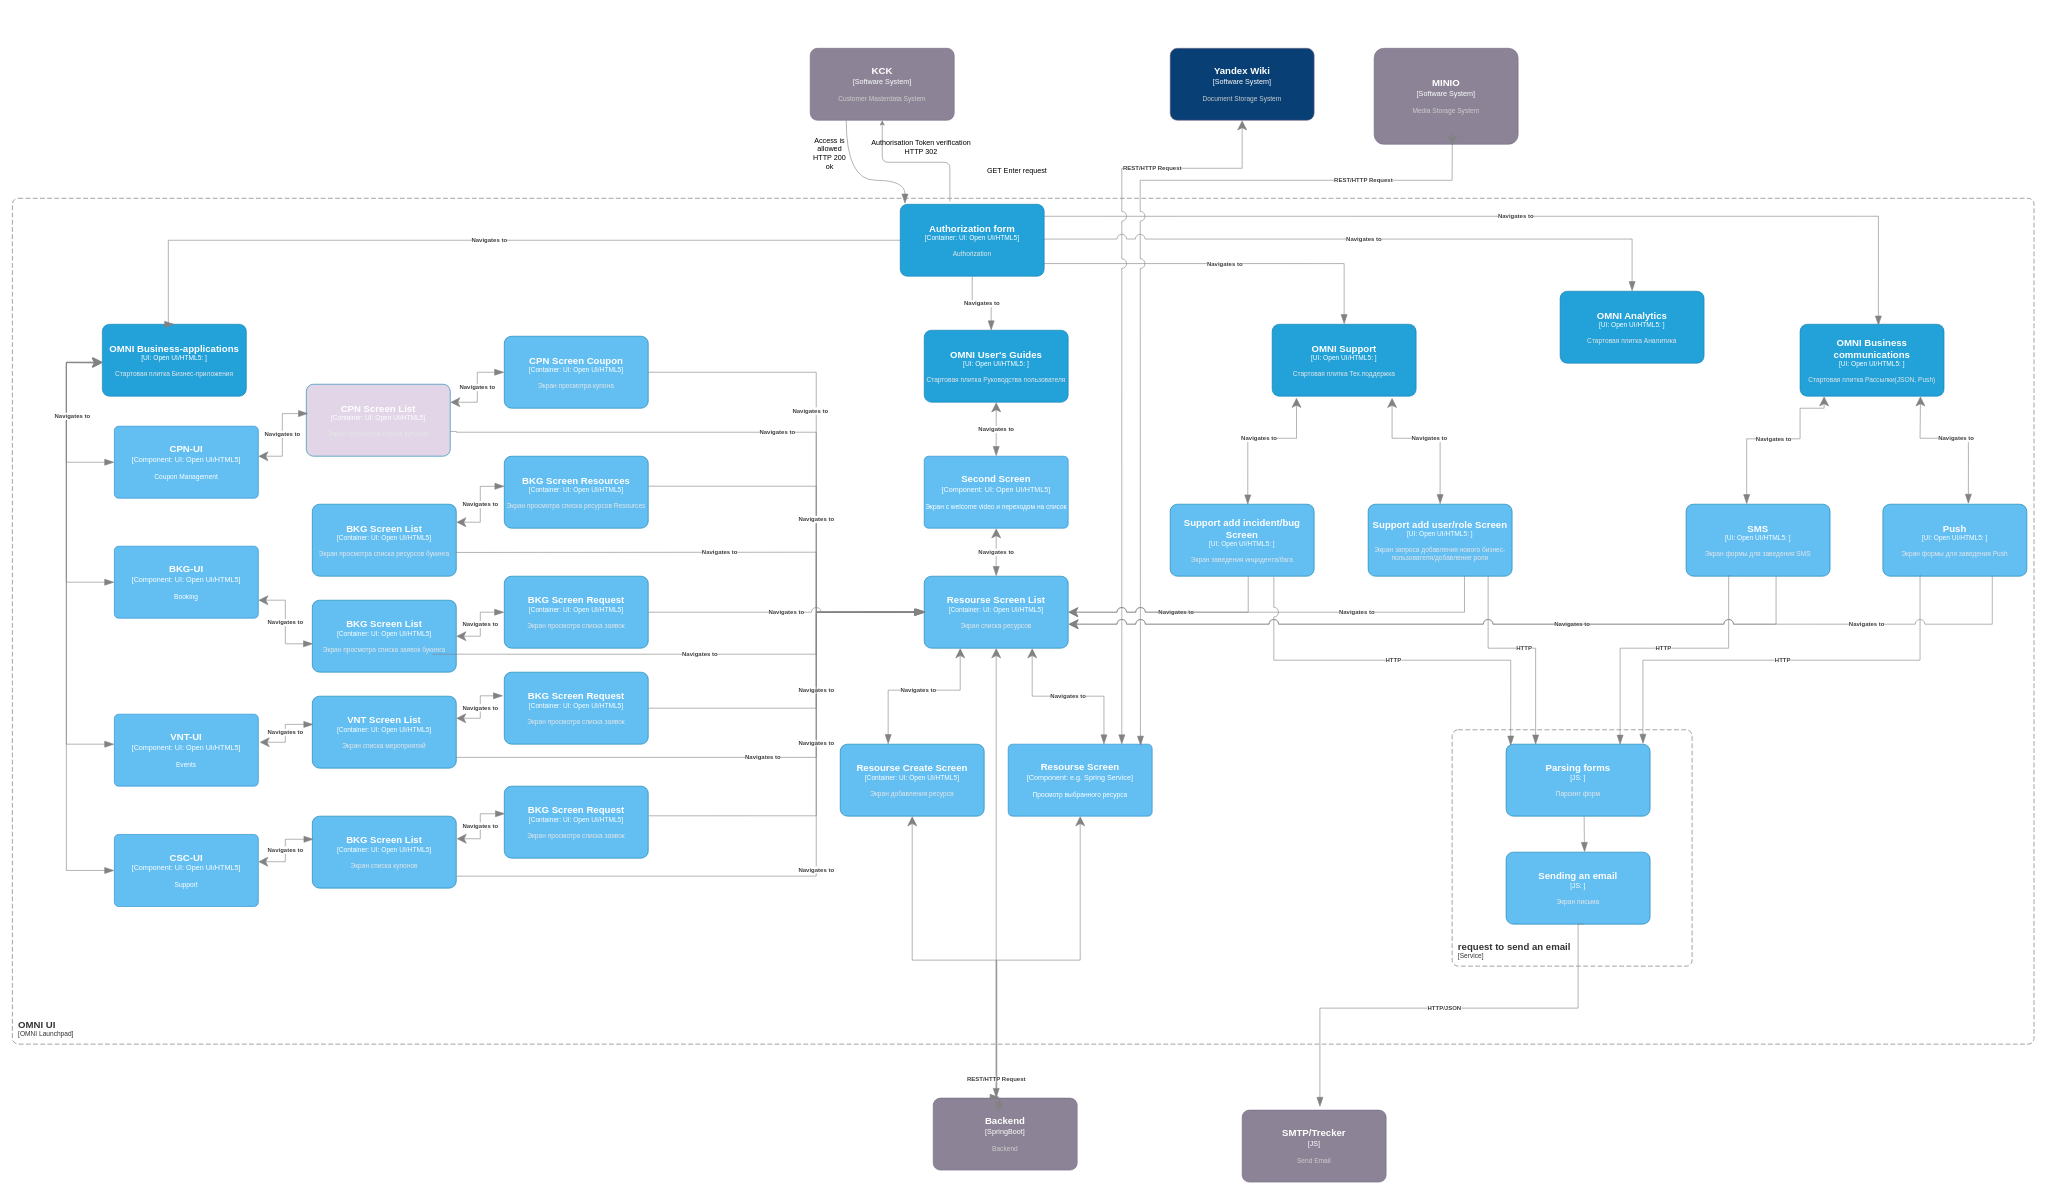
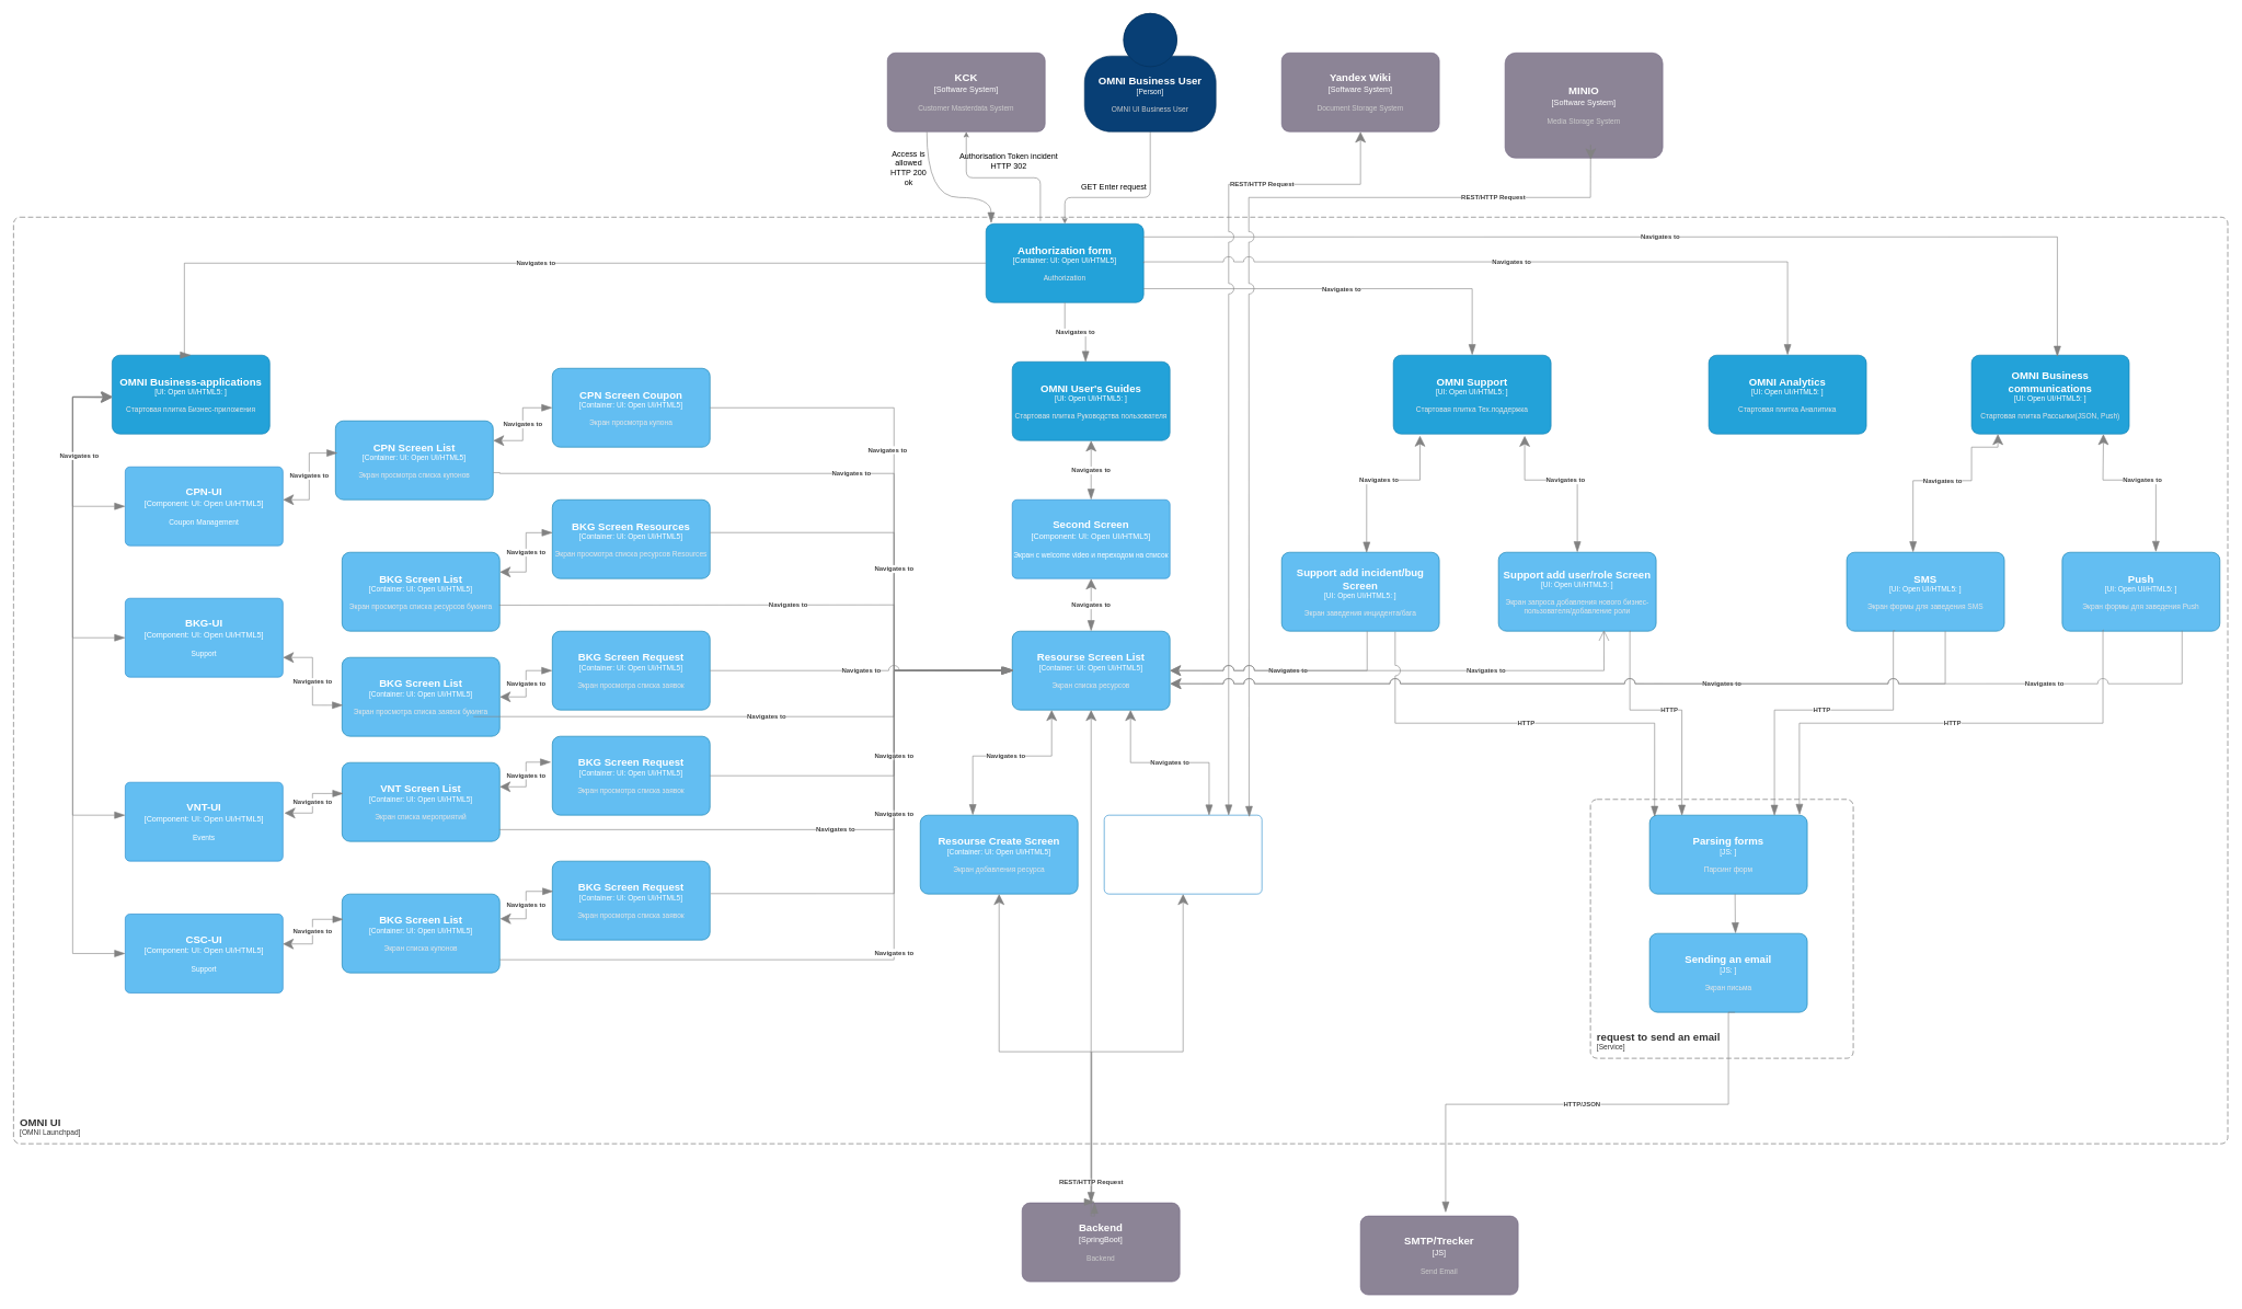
+ <mxCell id="3" value="&lt;font style=&quot;font-size: 16px&quot;&gt;&lt;b&gt;OMNI Business User&lt;/b&gt;&lt;/font&gt;&lt;div&gt;[Person]&lt;/div&gt;&lt;br&gt;&lt;div&gt;&lt;font style=&quot;font-size: 11px&quot;&gt;&lt;font color=&quot;#cccccc&quot;&gt;OMNI UI Business User&lt;/font&gt;&lt;/div&gt;" style="html=1;fontSize=11;dashed=0;whiteSpace=wrap;fillColor=#083F75;strokeColor=#06315C;fontColor=#ffffff;shape=mxgraph.c4.person2;align=center;metaEdit=1;points=[[0.5,0,0],[1,0.5,0],[1,0.75,0],[0.75,1,0],[0.5,1,0],[0.25,1,0],[0,0.75,0],[0,0.5,0]];resizable=0;" parent="1" vertex="1"><mxGeometry x="1650" y="20" width="200" height="180" as="geometry" /></mxCell>
- <mxCell id="4" value="&lt;font style=&quot;font-size: 16px&quot;&gt;&lt;b&gt;Yandex Wiki&lt;/b&gt;&lt;/font&gt;&lt;div&gt;[Software System]&lt;/div&gt;&lt;br&gt;&lt;div&gt;&lt;font style=&quot;font-size: 11px&quot;&gt;&lt;font color=&quot;#cccccc&quot;&gt;Document Storage System&lt;/font&gt;&lt;/div&gt;" style="rounded=1;whiteSpace=wrap;html=1;labelBackgroundColor=none;fillColor=#083f75;fontColor=#ffffff;align=center;arcSize=10;strokeColor=#736782;metaEdit=1;resizable=0;points=[[0.25,0,0],[0.5,0,0],[0.75,0,0],[1,0.25,0],[1,0.5,0],[1,0.75,0],[0.75,1,0],[0.5,1,0],[0.25,1,0],[0,0.75,0],[0,0.5,0],[0,0.25,0]];" parent="1" vertex="1"><mxGeometry x="1950" width="240" height="120" as="geometry" y="80" /></mxCell>
+ <mxCell id="4" value="&lt;font style=&quot;font-size: 16px&quot;&gt;&lt;b&gt;Yandex Wiki&lt;/b&gt;&lt;/font&gt;&lt;div&gt;[Software System]&lt;/div&gt;&lt;br&gt;&lt;div&gt;&lt;font style=&quot;font-size: 11px&quot;&gt;&lt;font color=&quot;#cccccc&quot;&gt;Document Storage System&lt;/font&gt;&lt;/div&gt;" style="rounded=1;whiteSpace=wrap;html=1;labelBackgroundColor=none;fillColor=#8C8496;fontColor=#ffffff;align=center;arcSize=10;strokeColor=#736782;metaEdit=1;resizable=0;points=[[0.25,0,0],[0.5,0,0],[0.75,0,0],[1,0.25,0],[1,0.5,0],[1,0.75,0],[0.75,1,0],[0.5,1,0],[0.25,1,0],[0,0.75,0],[0,0.5,0],[0,0.25,0]];" parent="1" vertex="1"><mxGeometry x="1950" width="240" height="120" as="geometry" y="80" /></mxCell>
+ <mxCell id="2" value="" style="edgeStyle=orthogonalEdgeStyle;rounded=1;orthogonalLoop=1;jettySize=auto;html=1;curved=0;strokeColor=#828282;" parent="1" source="3" target="12" edge="1"><mxGeometry relative="1" as="geometry"><Array as="points"><mxPoint x="1750" y="300" /><mxPoint x="1620" y="300" /></Array></mxGeometry></mxCell>
- <mxCell id="13" value="Authorisation Token verification HTTP 302" style="text;html=1;align=center;verticalAlign=middle;whiteSpace=wrap;rounded=0;" parent="1" vertex="1"><mxGeometry x="1450" y="230" width="170" height="30" as="geometry" /></mxCell>
+ <mxCell id="13" value="Authorisation Token incident HTTP 302" style="text;html=1;align=center;verticalAlign=middle;whiteSpace=wrap;rounded=0;" parent="1" vertex="1"><mxGeometry x="1450" y="230" width="170" height="30" as="geometry" /></mxCell>
- <mxCell id="17" value="&lt;font style=&quot;font-size: 16px&quot;&gt;&lt;b&gt;OMNI Analytics&lt;/b&gt;&lt;/font&gt;&lt;div&gt;[UI: Open UI/HTML5: ]&lt;/div&gt;&lt;br&gt;&lt;div&gt;&lt;font style=&quot;font-size: 11px&quot;&gt;&lt;font color=&quot;#E6E6E6&quot;&gt;Стартовая плитка Аналитика&lt;/font&gt;&lt;/div&gt;" style="rounded=1;whiteSpace=wrap;html=1;fontSize=11;labelBackgroundColor=none;fillColor=#23A2D9;fontColor=#ffffff;align=center;arcSize=10;strokeColor=#0E7DAD;metaEdit=1;resizable=0;points=[[0.25,0,0],[0.5,0,0],[0.75,0,0],[1,0.25,0],[1,0.5,0],[1,0.75,0],[0.75,1,0],[0.5,1,0],[0.25,1,0],[0,0.75,0],[0,0.5,0],[0,0.25,0]];" parent="1" vertex="1"><mxGeometry x="2600" y="485" width="240" height="120" as="geometry" /></mxCell>
+ <mxCell id="17" value="&lt;font style=&quot;font-size: 16px&quot;&gt;&lt;b&gt;OMNI Analytics&lt;/b&gt;&lt;/font&gt;&lt;div&gt;[UI: Open UI/HTML5: ]&lt;/div&gt;&lt;br&gt;&lt;div&gt;&lt;font style=&quot;font-size: 11px&quot;&gt;&lt;font color=&quot;#E6E6E6&quot;&gt;Стартовая плитка Аналитика&lt;/font&gt;&lt;/div&gt;" style="rounded=1;whiteSpace=wrap;html=1;fontSize=11;labelBackgroundColor=none;fillColor=#23A2D9;fontColor=#ffffff;align=center;arcSize=10;strokeColor=#0E7DAD;metaEdit=1;resizable=0;points=[[0.25,0,0],[0.5,0,0],[0.75,0,0],[1,0.25,0],[1,0.5,0],[1,0.75,0],[0.75,1,0],[0.5,1,0],[0.25,1,0],[0,0.75,0],[0,0.5,0],[0,0.25,0]];" parent="1" vertex="1"><mxGeometry x="2600" y="540" width="240" height="120" as="geometry" /></mxCell>
- <mxCell id="35" value="&lt;font style=&quot;font-size: 16px&quot;&gt;&lt;b&gt;CPN Screen List&lt;/b&gt;&lt;/font&gt;&lt;div&gt;[Container: UI: Open UI/HTML5]&lt;/div&gt;&lt;br&gt;&lt;div&gt;&lt;font style=&quot;font-size: 11px&quot;&gt;&lt;font color=&quot;#E6E6E6&quot;&gt;Экран просмотра списка купонов&lt;/font&gt;&lt;/div&gt;" style="rounded=1;whiteSpace=wrap;html=1;fontSize=11;labelBackgroundColor=none;fillColor=#e1d5e7;fontColor=#ffffff;align=center;arcSize=10;strokeColor=#0E7DAD;metaEdit=1;resizable=0;points=[[0.25,0,0],[0.5,0,0],[0.75,0,0],[1,0.25,0],[1,0.5,0],[1,0.75,0],[0.75,1,0],[0.5,1,0],[0.25,1,0],[0,0.75,0],[0,0.5,0],[0,0.25,0]];" parent="1" vertex="1"><mxGeometry x="510" y="640" width="240" height="120" as="geometry" /></mxCell>
+ <mxCell id="35" value="&lt;font style=&quot;font-size: 16px&quot;&gt;&lt;b&gt;CPN Screen List&lt;/b&gt;&lt;/font&gt;&lt;div&gt;[Container: UI: Open UI/HTML5]&lt;/div&gt;&lt;br&gt;&lt;div&gt;&lt;font style=&quot;font-size: 11px&quot;&gt;&lt;font color=&quot;#E6E6E6&quot;&gt;Экран просмотра списка купонов&lt;/font&gt;&lt;/div&gt;" style="rounded=1;whiteSpace=wrap;html=1;fontSize=11;labelBackgroundColor=none;fillColor=#63BEF2;fontColor=#ffffff;align=center;arcSize=10;strokeColor=#0E7DAD;metaEdit=1;resizable=0;points=[[0.25,0,0],[0.5,0,0],[0.75,0,0],[1,0.25,0],[1,0.5,0],[1,0.75,0],[0.75,1,0],[0.5,1,0],[0.25,1,0],[0,0.75,0],[0,0.5,0],[0,0.25,0]];" parent="1" vertex="1"><mxGeometry x="510" y="640" width="240" height="120" as="geometry" /></mxCell>
- <mxCell id="79" value="&lt;div style=&quot;text-align: left&quot;&gt;&lt;div style=&quot;text-align: center&quot;&gt;&lt;b&gt;Navigates to&lt;/b&gt;&lt;/div&gt;" style="endArrow=none;html=1;fontSize=10;fontColor=#404040;strokeWidth=1;endFill=0;strokeColor=#828282;elbow=vertical;metaEdit=1;endSize=14;startSize=14;jumpStyle=arc;jumpSize=16;rounded=0;edgeStyle=orthogonalEdgeStyle;startArrow=classic;startFill=1;entryX=0.669;entryY=0.988;entryDx=0;entryDy=0;entryPerimeter=0;exitX=1;exitY=0.5;exitDx=0;exitDy=0;exitPerimeter=0;" parent="1" source="23" target="72" edge="1"><mxGeometry x="0.333" width="240" relative="1" as="geometry"><mxPoint x="1840" y="1020" as="sourcePoint" /><mxPoint x="2290" y="970" as="targetPoint" /><Array as="points"><mxPoint x="2441" y="1020" /></Array><mxPoint as="offset" /></mxGeometry></mxCell>
+ <mxCell id="79" value="&lt;div style=&quot;text-align: left&quot;&gt;&lt;div style=&quot;text-align: center&quot;&gt;&lt;b&gt;Navigates to&lt;/b&gt;&lt;/div&gt;" style="endArrow=open;html=1;fontSize=10;fontColor=#404040;strokeWidth=1;endFill=0;strokeColor=#828282;elbow=vertical;metaEdit=1;endSize=14;startSize=14;jumpStyle=arc;jumpSize=16;rounded=0;edgeStyle=orthogonalEdgeStyle;startArrow=classic;startFill=1;entryX=0.669;entryY=0.988;entryDx=0;entryDy=0;entryPerimeter=0;exitX=1;exitY=0.5;exitDx=0;exitDy=0;exitPerimeter=0;" parent="1" source="23" target="72" edge="1"><mxGeometry x="0.333" width="240" relative="1" as="geometry"><mxPoint x="1840" y="1020" as="sourcePoint" /><mxPoint x="2290" y="970" as="targetPoint" /><Array as="points"><mxPoint x="2441" y="1020" /></Array><mxPoint as="offset" /></mxGeometry></mxCell>
- <mxCell id="20" value="&lt;font style=&quot;font-size: 16px&quot;&gt;&lt;b&gt;BKG-UI&lt;/b&gt;&lt;/font&gt;&lt;div&gt;[Component: UI: Open UI/HTML5]&lt;/div&gt;&lt;br&gt;&lt;div&gt;&lt;font style=&quot;font-size: 11px&quot;&gt;Booking&lt;/font&gt;&lt;/div&gt;" style="rounded=1;whiteSpace=wrap;html=1;labelBackgroundColor=none;fillColor=#63BEF2;fontColor=#ffffff;align=center;arcSize=6;strokeColor=#2086C9;metaEdit=1;resizable=0;points=[[0.25,0,0],[0.5,0,0],[0.75,0,0],[1,0.25,0],[1,0.5,0],[1,0.75,0],[0.75,1,0],[0.5,1,0],[0.25,1,0],[0,0.75,0],[0,0.5,0],[0,0.25,0]];" parent="1" vertex="1"><mxGeometry x="190" y="910" width="240" height="120" as="geometry" /></mxCell>
+ <mxCell id="20" value="&lt;font style=&quot;font-size: 16px&quot;&gt;&lt;b&gt;BKG-UI&lt;/b&gt;&lt;/font&gt;&lt;div&gt;[Component: UI: Open UI/HTML5]&lt;/div&gt;&lt;br&gt;&lt;div&gt;&lt;font style=&quot;font-size: 11px&quot;&gt;Support&lt;/font&gt;&lt;/div&gt;" style="rounded=1;whiteSpace=wrap;html=1;labelBackgroundColor=none;fillColor=#63BEF2;fontColor=#ffffff;align=center;arcSize=6;strokeColor=#2086C9;metaEdit=1;resizable=0;points=[[0.25,0,0],[0.5,0,0],[0.75,0,0],[1,0.25,0],[1,0.5,0],[1,0.75,0],[0.75,1,0],[0.5,1,0],[0.25,1,0],[0,0.75,0],[0,0.5,0],[0,0.25,0]];" parent="1" vertex="1"><mxGeometry x="190" y="910" width="240" height="120" as="geometry" /></mxCell>
- <mxCell id="25" value="&lt;font style=&quot;font-size: 16px&quot;&gt;&lt;b&gt;Resourse Screen&lt;/b&gt;&lt;/font&gt;&lt;div&gt;[Component: e.g. Spring Service]&lt;/div&gt;&lt;br&gt;&lt;div&gt;&lt;font style=&quot;font-size: 11px&quot;&gt;Просмотр выбранного ресурса&lt;/font&gt;&lt;/div&gt;" style="rounded=1;whiteSpace=wrap;html=1;labelBackgroundColor=none;fillColor=#63BEF2;fontColor=#ffffff;align=center;arcSize=6;strokeColor=#2086C9;metaEdit=1;resizable=0;points=[[0.25,0,0],[0.5,0,0],[0.75,0,0],[1,0.25,0],[1,0.5,0],[1,0.75,0],[0.75,1,0],[0.5,1,0],[0.25,1,0],[0,0.75,0],[0,0.5,0],[0,0.25,0]];" parent="1" vertex="1"><mxGeometry x="1680" y="1240" width="240" height="120" as="geometry" /></mxCell>
+ <mxCell id="25" value="&lt;font style=&quot;font-size: 16px&quot;&gt;&lt;b&gt;Resourse Screen&lt;/b&gt;&lt;/font&gt;&lt;div&gt;[Component: e.g. Spring Service]&lt;/div&gt;&lt;br&gt;&lt;div&gt;&lt;font style=&quot;font-size: 11px&quot;&gt;Просмотр выбранного ресурса&lt;/font&gt;&lt;/div&gt;" style="rounded=1;whiteSpace=wrap;html=1;labelBackgroundColor=none;fillColor=#ffffff;fontColor=#ffffff;align=center;arcSize=6;strokeColor=#2086C9;metaEdit=1;resizable=0;points=[[0.25,0,0],[0.5,0,0],[0.75,0,0],[1,0.25,0],[1,0.5,0],[1,0.75,0],[0.75,1,0],[0.5,1,0],[0.25,1,0],[0,0.75,0],[0,0.5,0],[0,0.25,0]];" parent="1" vertex="1"><mxGeometry x="1680" y="1240" width="240" height="120" as="geometry" /></mxCell>
